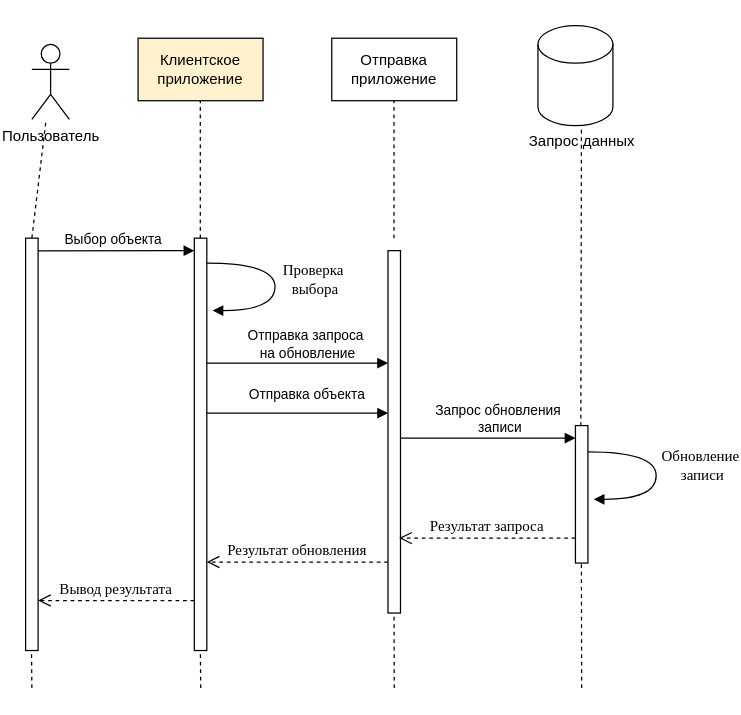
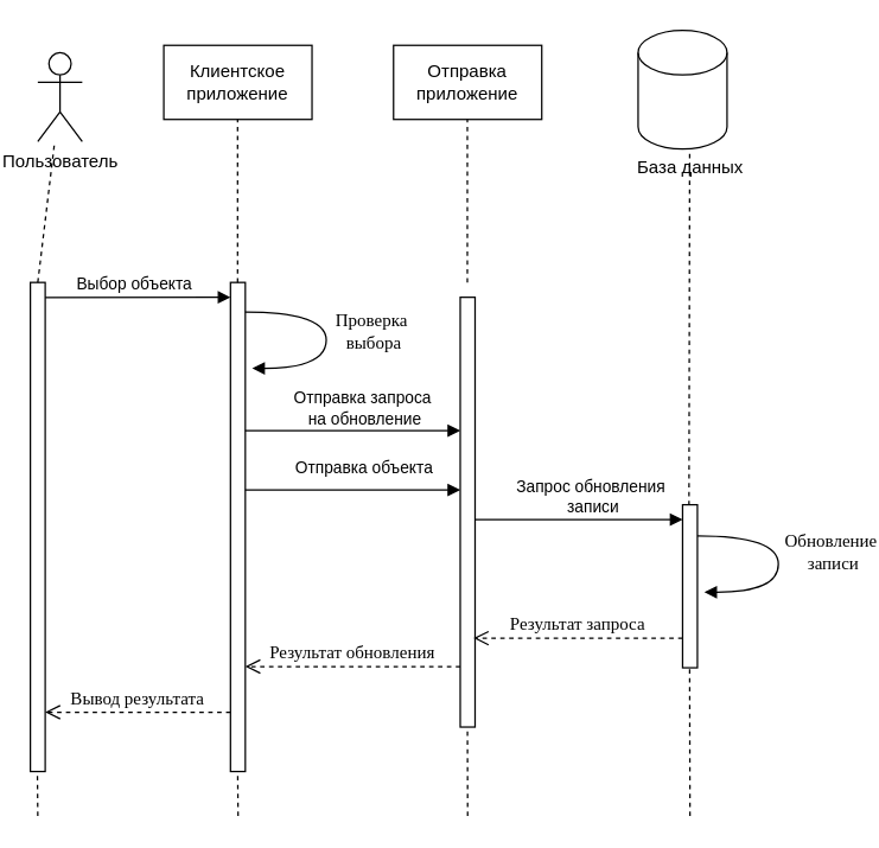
- <mxCell id="6" value="Клиентское приложение" style="rounded=0;whiteSpace=wrap;html=1;fillColor=#fff2cc;" vertex="1" parent="1"><mxGeometry x="110" y="30" width="100" height="50" as="geometry" /></mxCell>
+ <mxCell id="6" value="Клиентское приложение" style="rounded=0;whiteSpace=wrap;html=1;" vertex="1" parent="1"><mxGeometry x="110" y="30" width="100" height="50" as="geometry" /></mxCell>
- <mxCell id="12" value="Запрос данных&lt;div&gt;&lt;br&gt;&lt;/div&gt;" style="text;html=1;align=center;verticalAlign=middle;resizable=0;points=[];autosize=1;strokeColor=none;fillColor=none;" vertex="1" parent="1"><mxGeometry x="420" y="100" width="90" height="40" as="geometry" /></mxCell>
+ <mxCell id="12" value="База данных&lt;div&gt;&lt;br&gt;&lt;/div&gt;" style="text;html=1;align=center;verticalAlign=middle;resizable=0;points=[];autosize=1;strokeColor=none;fillColor=none;" vertex="1" parent="1"><mxGeometry x="420" y="100" width="90" height="40" as="geometry" /></mxCell>
